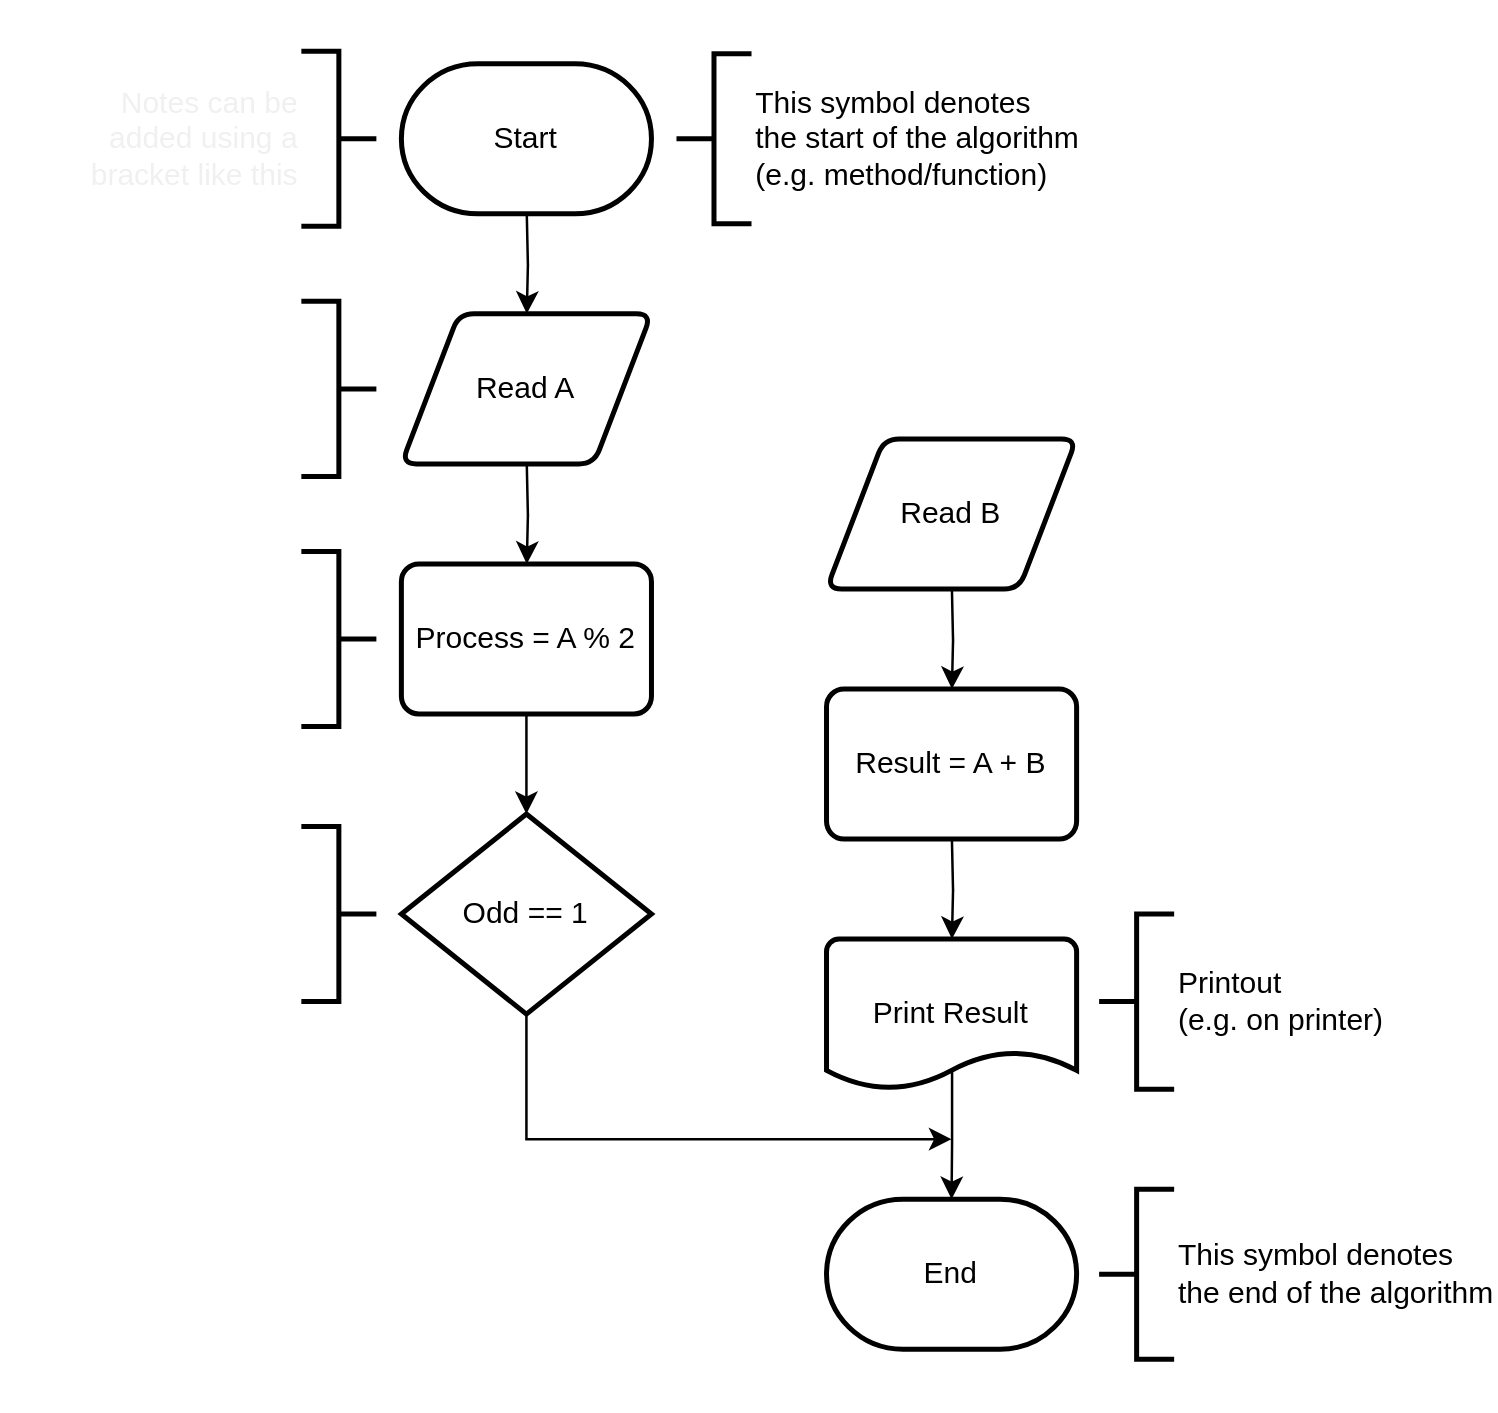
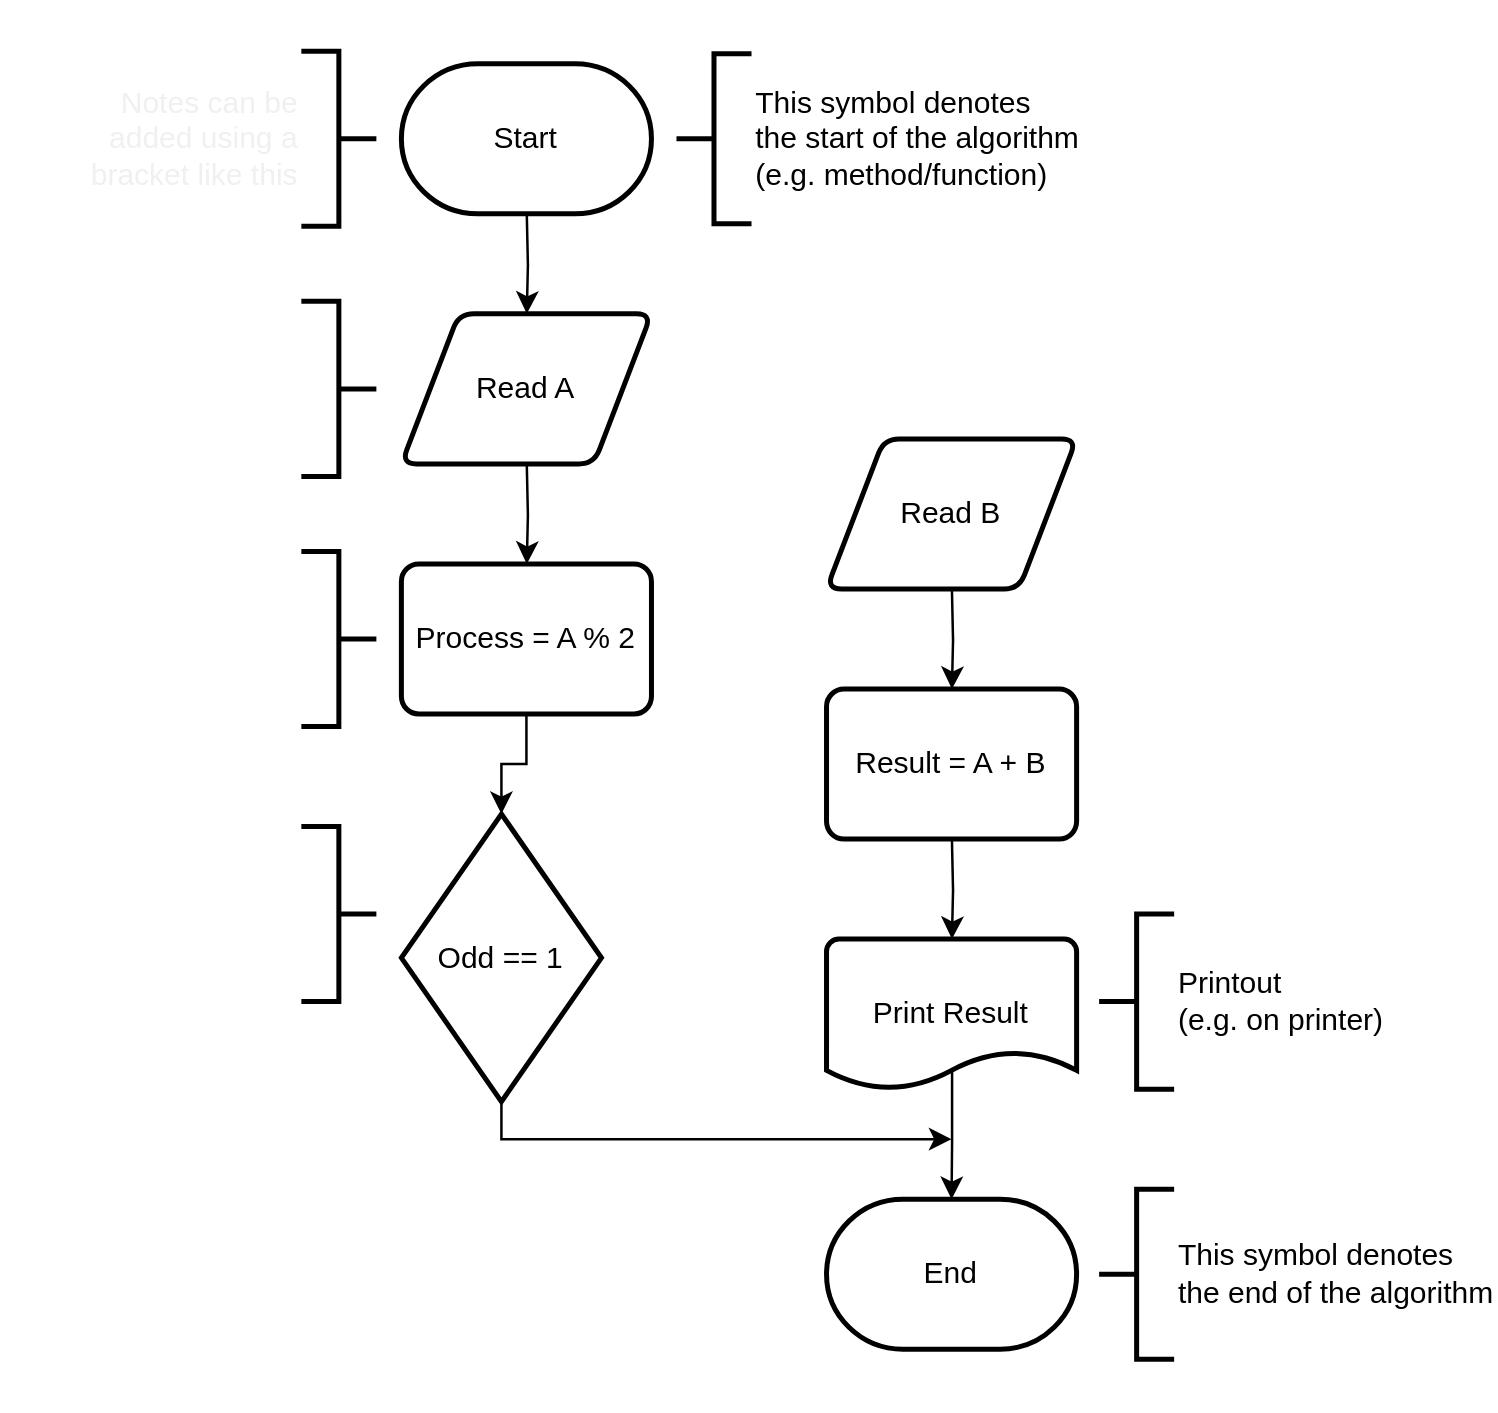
- <mxCell id="16" value="Odd == 1" style="strokeWidth=2;html=1;shape=mxgraph.flowchart.decision;whiteSpace=wrap;fillColor=none;" parent="1" vertex="1"><mxGeometry x="160" y="325" width="100" height="80" as="geometry" /></mxCell>
+ <mxCell id="16" value="Odd == 1" style="strokeWidth=2;html=1;shape=mxgraph.flowchart.decision;whiteSpace=wrap;fillColor=none;" parent="1" vertex="1"><mxGeometry x="160" y="325" width="80" height="115" as="geometry" /></mxCell>
